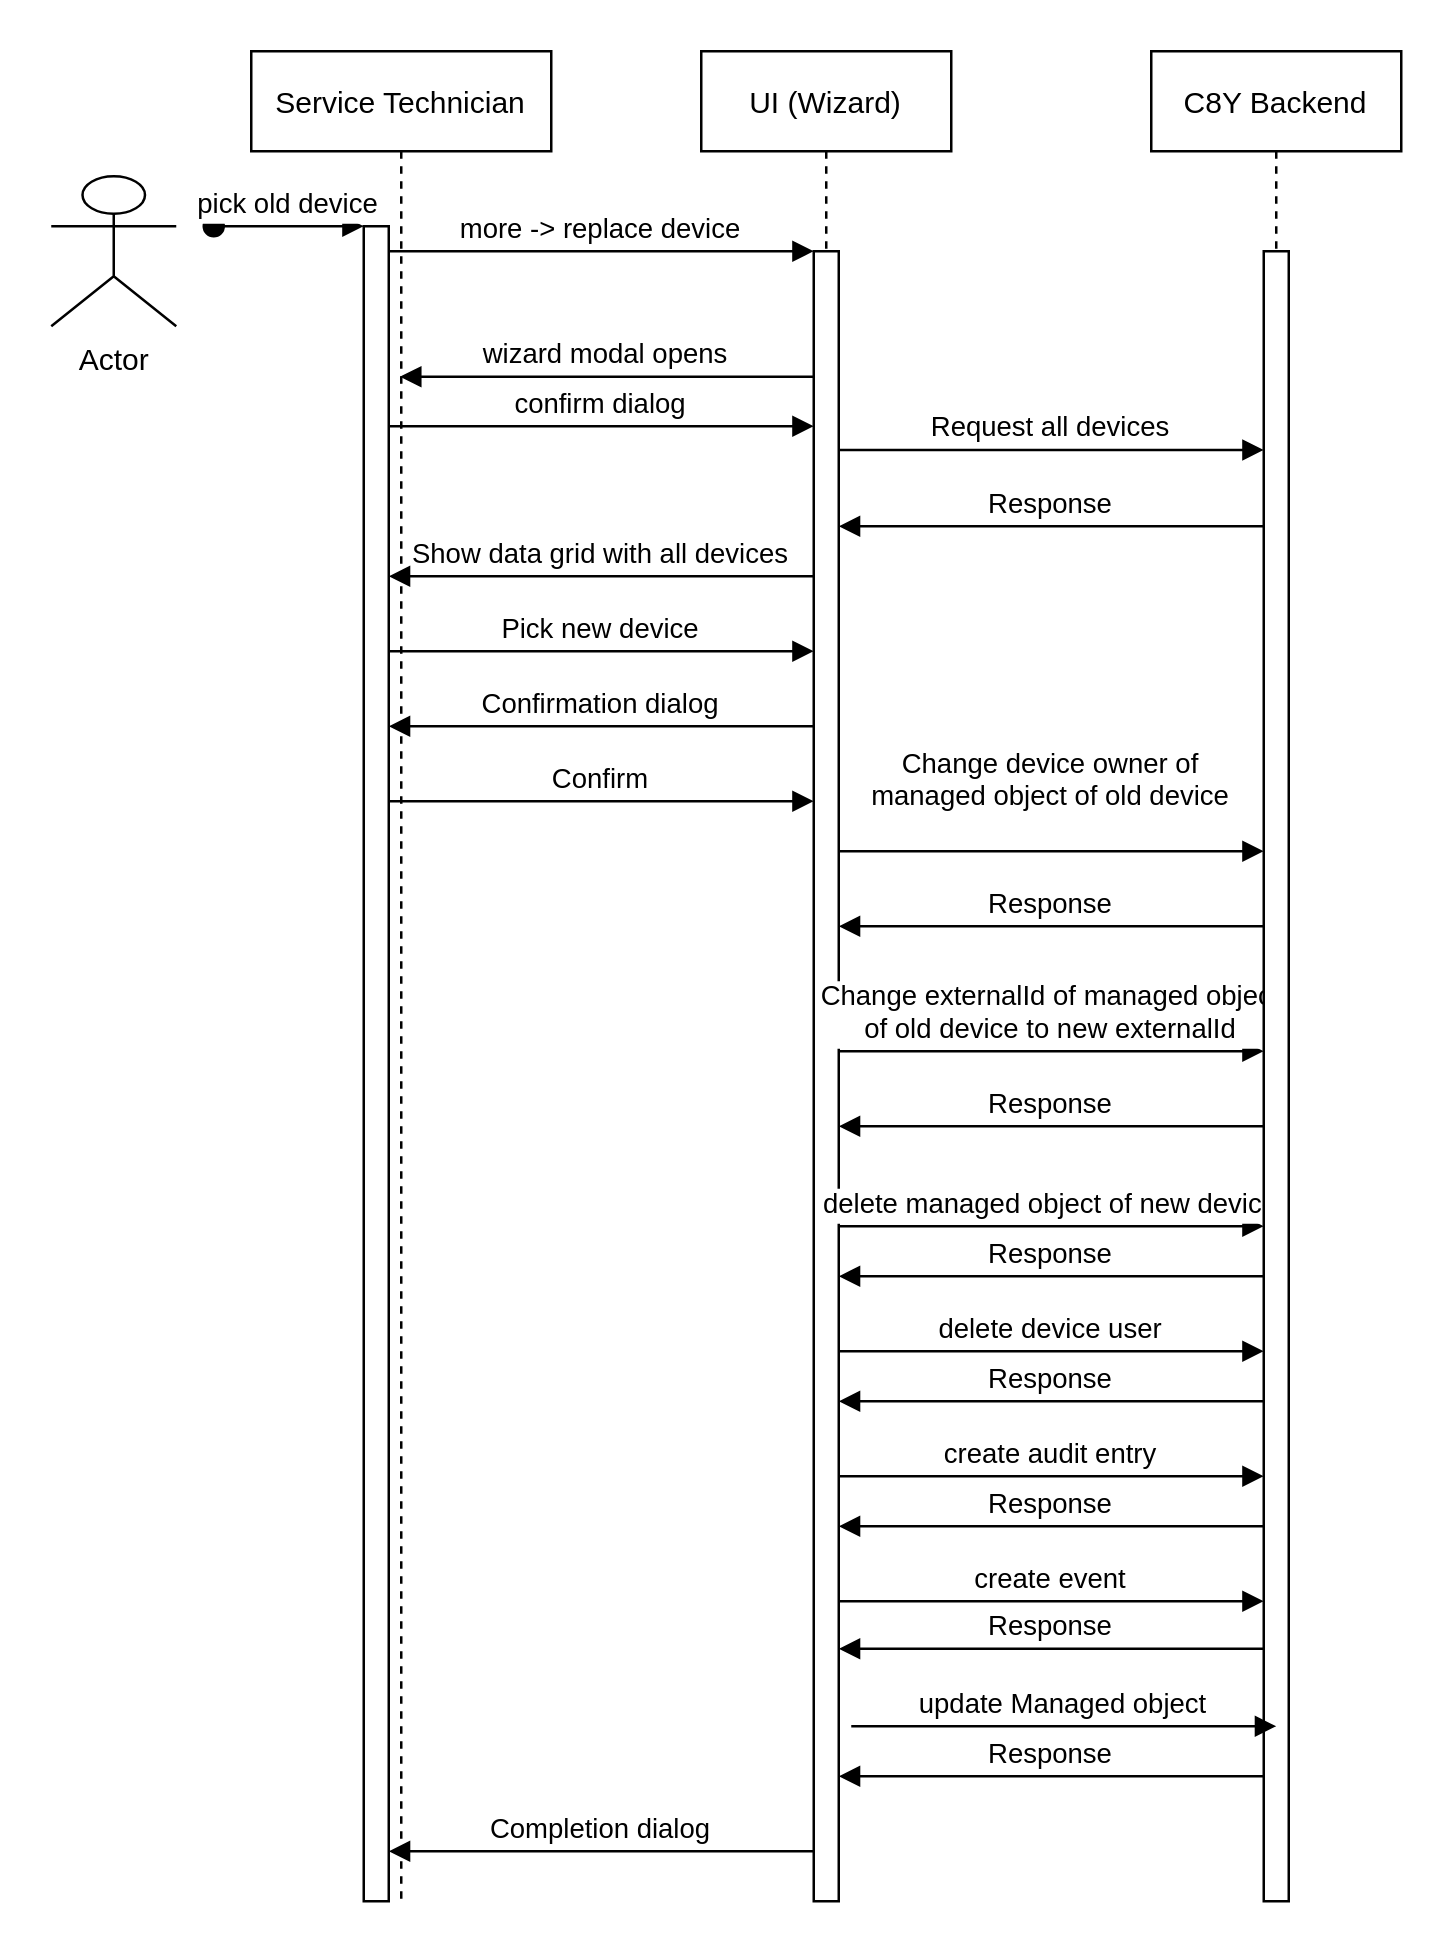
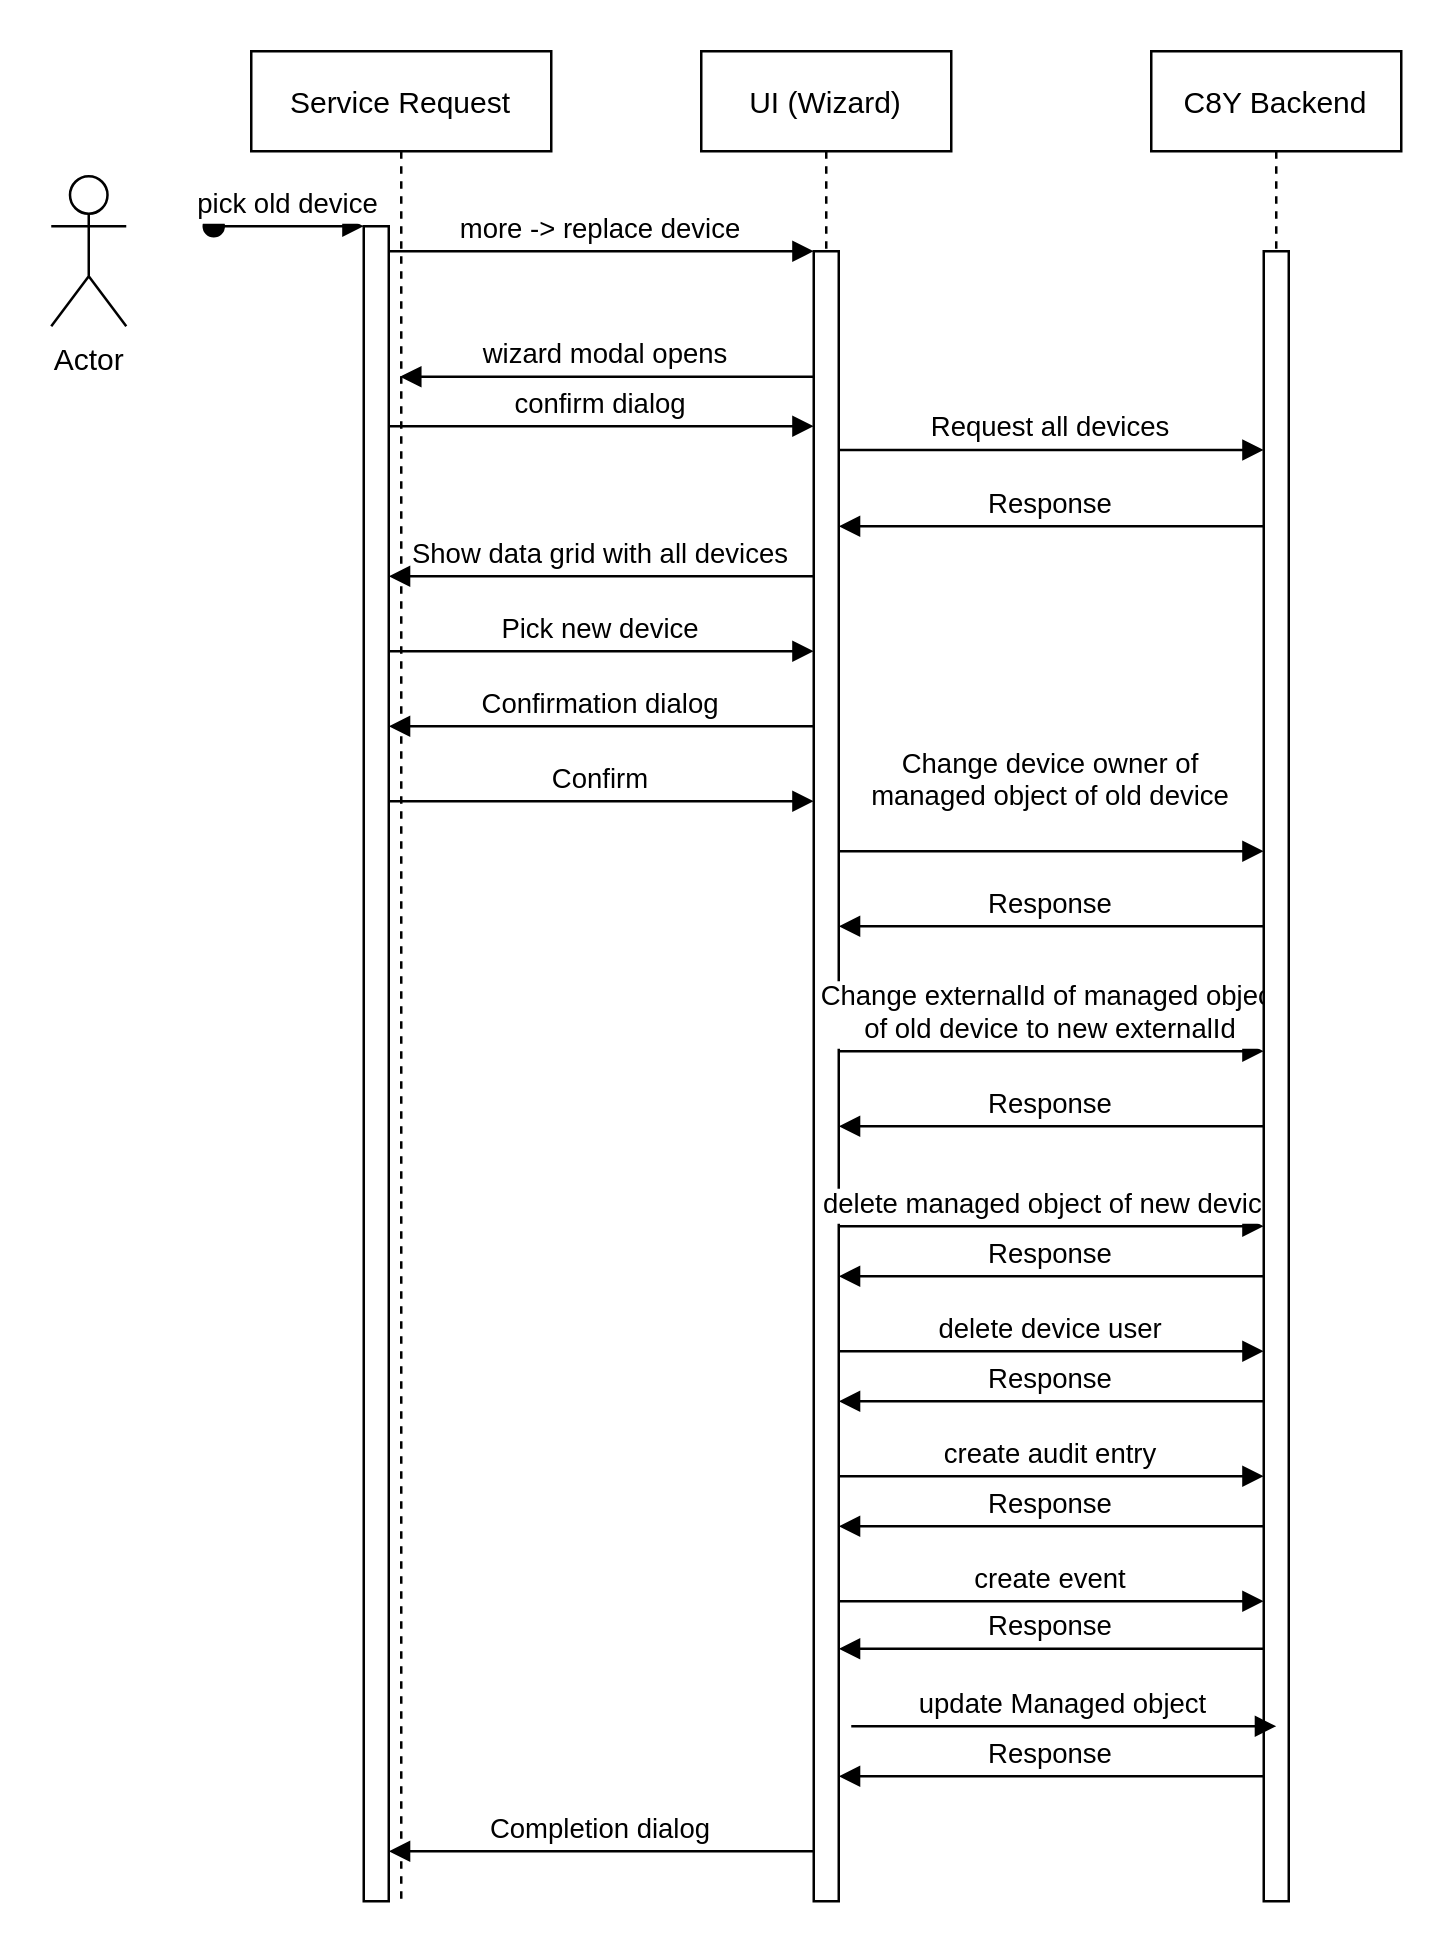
- <mxCell id="2" value="Service Technician" style="shape=umlLifeline;perimeter=lifelinePerimeter;container=1;collapsible=0;recursiveResize=0;rounded=0;shadow=0;strokeWidth=1;" parent="1" vertex="1"><mxGeometry x="100" y="20" width="120" height="740" as="geometry" /></mxCell>
+ <mxCell id="2" value="Service Request" style="shape=umlLifeline;perimeter=lifelinePerimeter;container=1;collapsible=0;recursiveResize=0;rounded=0;shadow=0;strokeWidth=1;" parent="1" vertex="1"><mxGeometry x="100" y="20" width="120" height="740" as="geometry" /></mxCell>
- <mxCell id="33" value="Actor" style="shape=umlActor;verticalLabelPosition=bottom;verticalAlign=top;html=1;outlineConnect=0;" vertex="1" parent="1"><mxGeometry x="20" y="70" width="50" height="60" as="geometry" /></mxCell>
+ <mxCell id="33" value="Actor" style="shape=umlActor;verticalLabelPosition=bottom;verticalAlign=top;html=1;outlineConnect=0;" vertex="1" parent="1"><mxGeometry x="20" y="70" width="30" height="60" as="geometry" /></mxCell>
